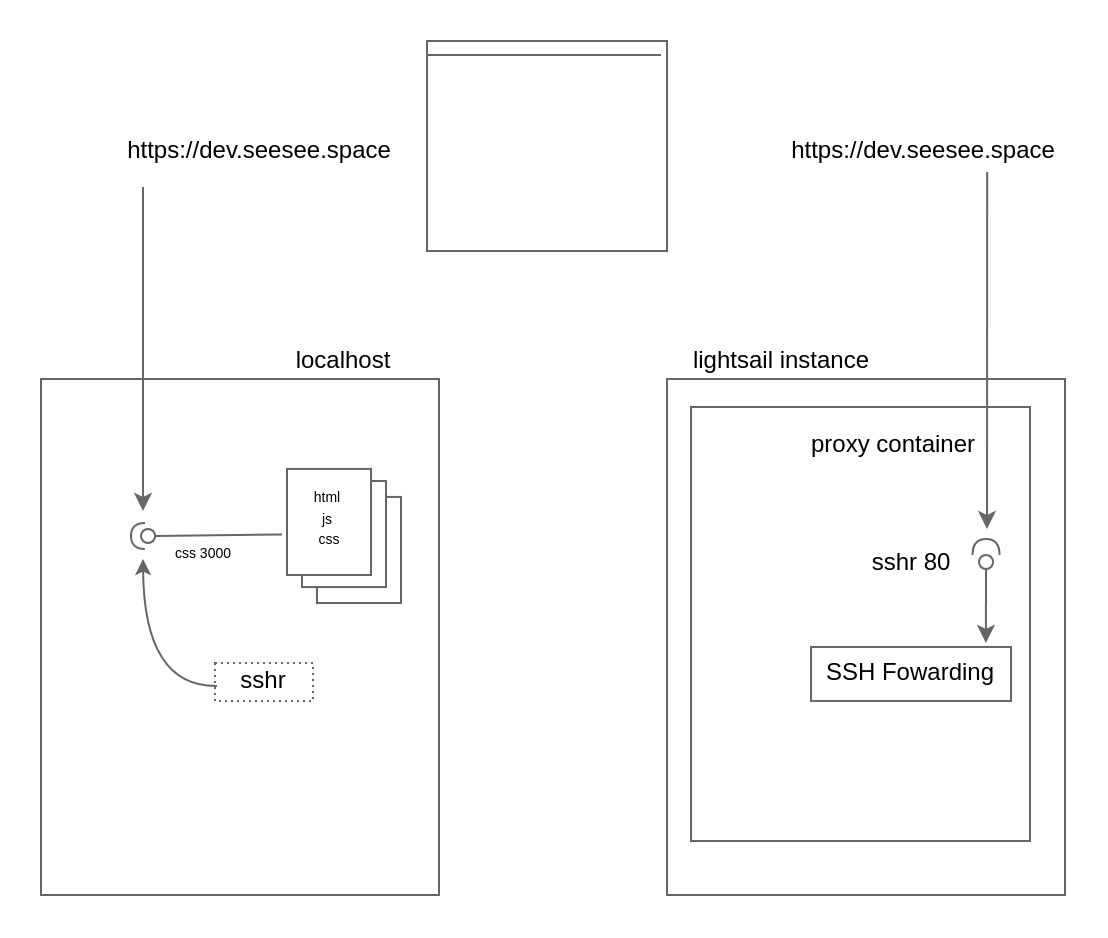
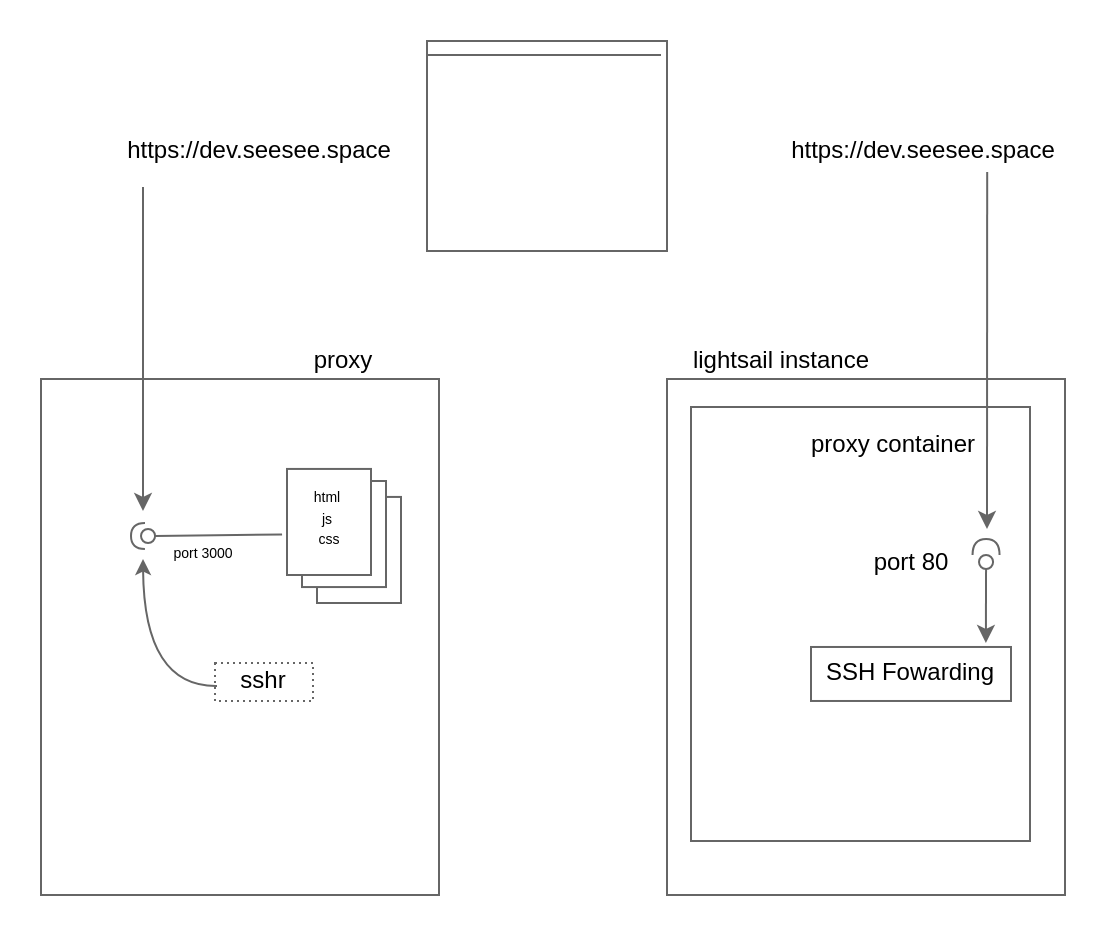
- <mxCell id="14" value="localhost" style="text;html=1;align=center;verticalAlign=middle;resizable=0;points=[];autosize=1;strokeColor=none;" vertex="1" parent="1"><mxGeometry x="142.997" y="171.001" width="57" height="18" as="geometry" /></mxCell>
+ <mxCell id="14" value="proxy" style="text;html=1;align=center;verticalAlign=middle;resizable=0;points=[];autosize=1;strokeColor=none;" vertex="1" parent="1"><mxGeometry x="142.997" y="171.001" width="57" height="18" as="geometry" /></mxCell>
- <mxCell id="20" value="css 3000" style="text;html=1;align=center;verticalAlign=middle;resizable=0;points=[];autosize=1;fontSize=7;strokeColor=none;" vertex="1" parent="1"><mxGeometry x="80.997" y="270.991" width="40" height="12" as="geometry" /></mxCell>
+ <mxCell id="20" value="port 3000" style="text;html=1;align=center;verticalAlign=middle;resizable=0;points=[];autosize=1;fontSize=7;strokeColor=none;" vertex="1" parent="1"><mxGeometry x="80.997" y="270.991" width="40" height="12" as="geometry" /></mxCell>
- <mxCell id="13" value="sshr 80" style="text;html=1;align=center;verticalAlign=middle;resizable=0;points=[];autosize=1;strokeColor=none;" vertex="1" parent="1"><mxGeometry x="431.497" y="272.001" width="47" height="18" as="geometry" /></mxCell>
+ <mxCell id="13" value="port 80" style="text;html=1;align=center;verticalAlign=middle;resizable=0;points=[];autosize=1;strokeColor=none;" vertex="1" parent="1"><mxGeometry x="431.497" y="272.001" width="47" height="18" as="geometry" /></mxCell>
